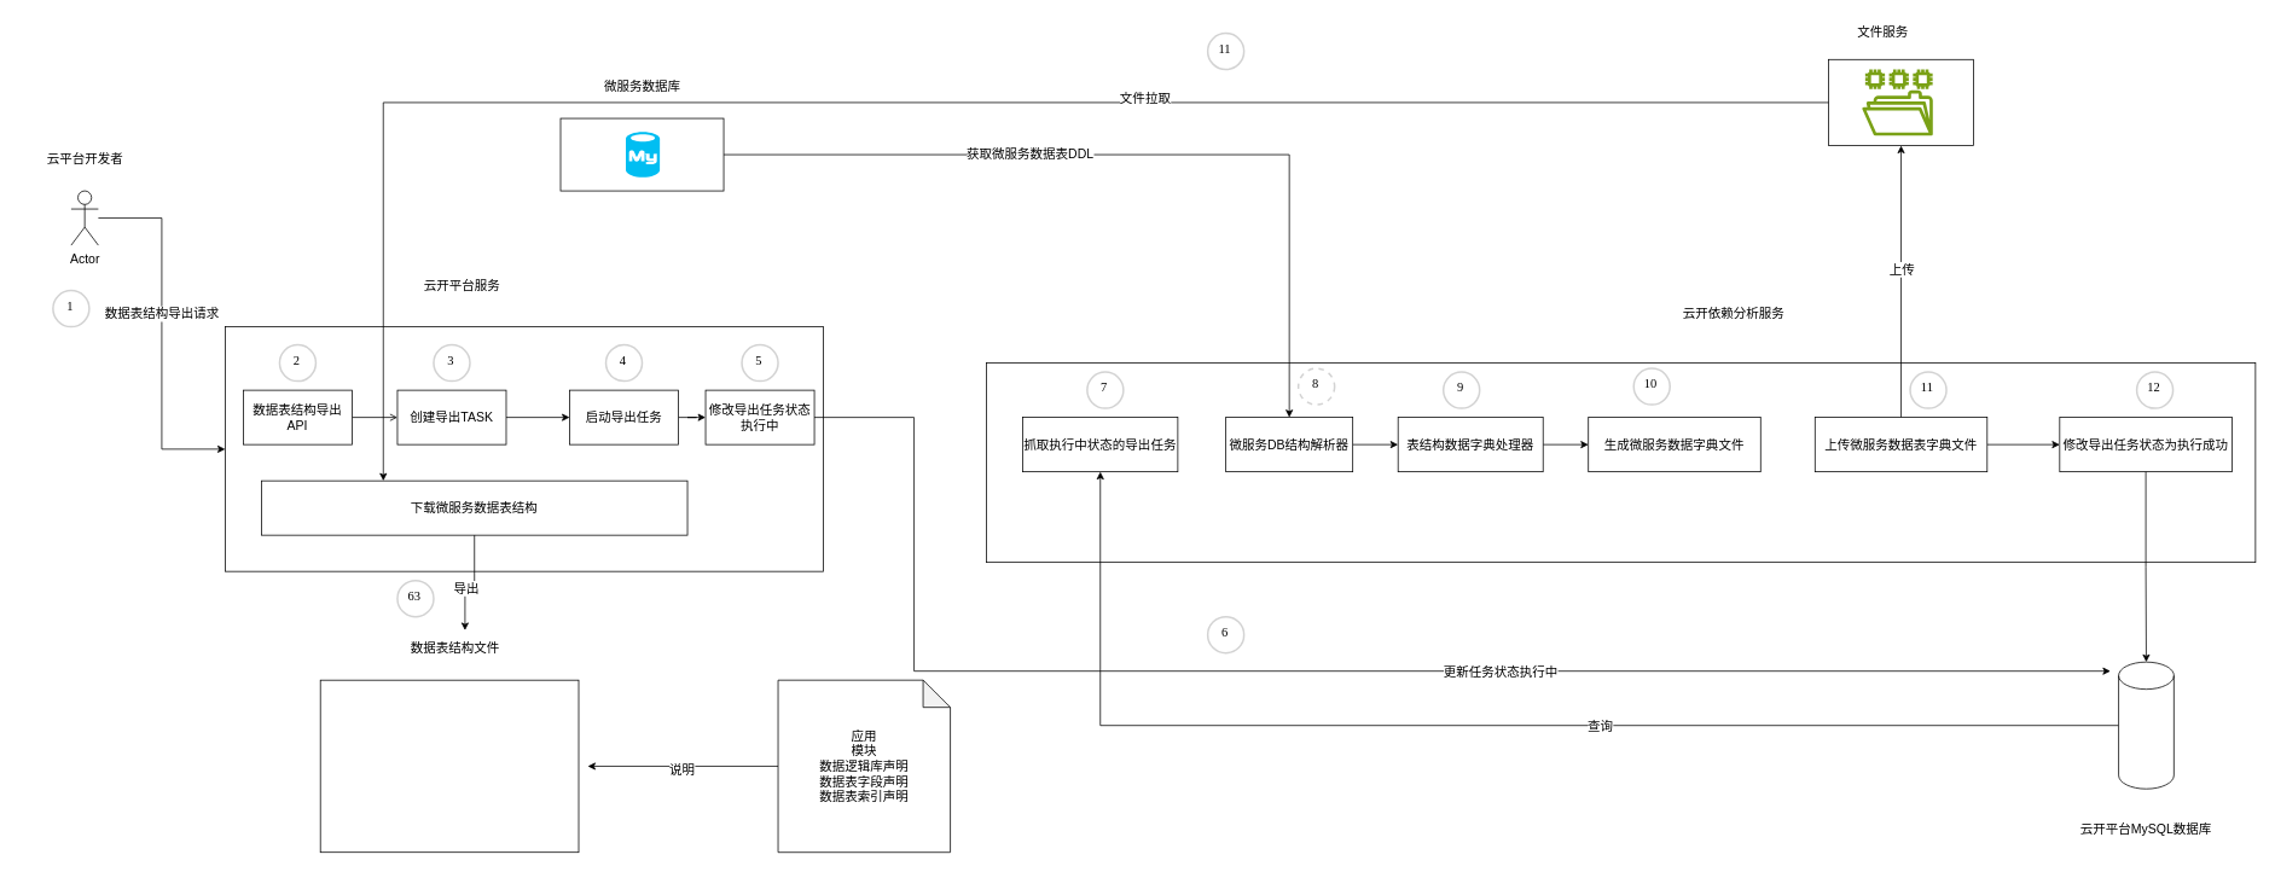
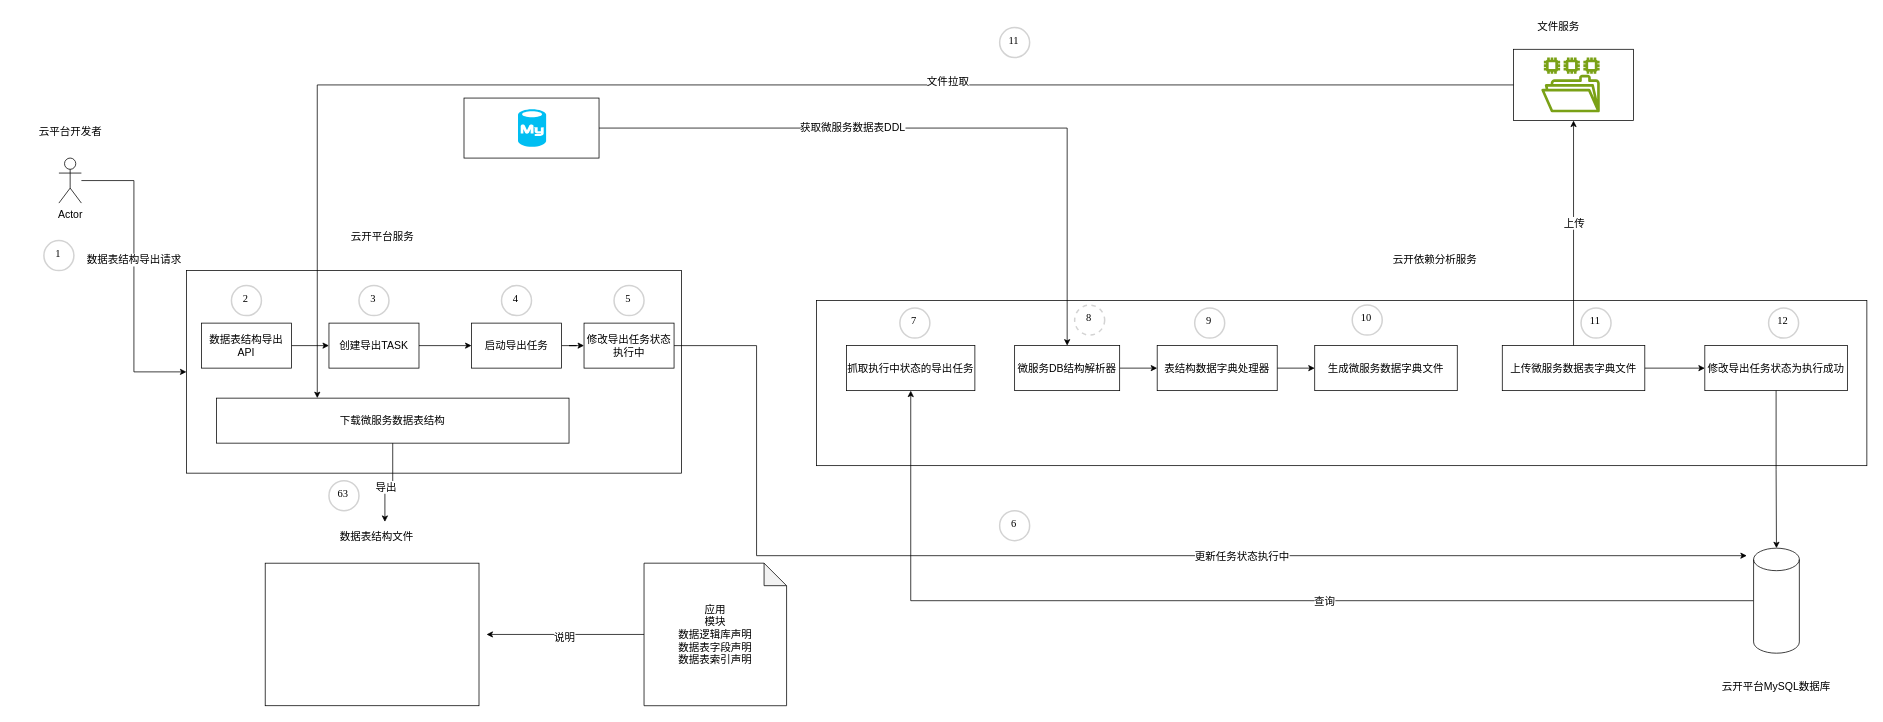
- <mxCell id="30" value="微服务数据库" style="text;html=1;align=center;verticalAlign=middle;whiteSpace=wrap;rounded=0;fontSize=14;" vertex="1" parent="1"><mxGeometry x="663.38" y="80" width="90.75" height="30" as="geometry" /></mxCell>
- <mxCell id="8" value="" style="edgeStyle=orthogonalEdgeStyle;rounded=0;orthogonalLoop=1;jettySize=auto;html=1;fontSize=14;endArrow=open;" edge="1" parent="1" source="9" target="11"><mxGeometry relative="1" as="geometry" /></mxCell>
+ <mxCell id="8" value="" style="edgeStyle=orthogonalEdgeStyle;rounded=0;orthogonalLoop=1;jettySize=auto;html=1;fontSize=14;" edge="1" parent="1" source="9" target="11"><mxGeometry relative="1" as="geometry" /></mxCell>
